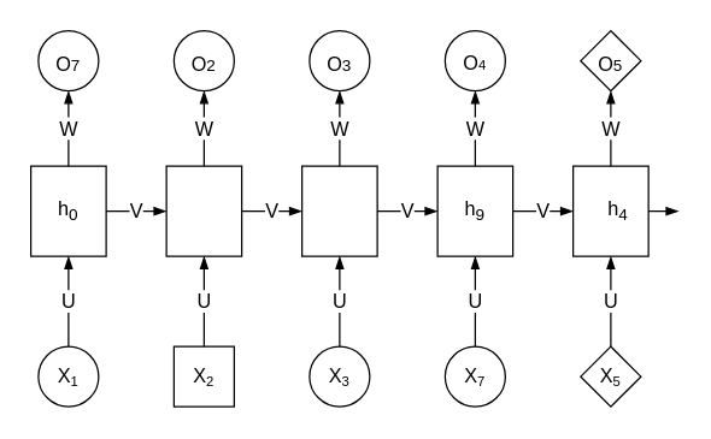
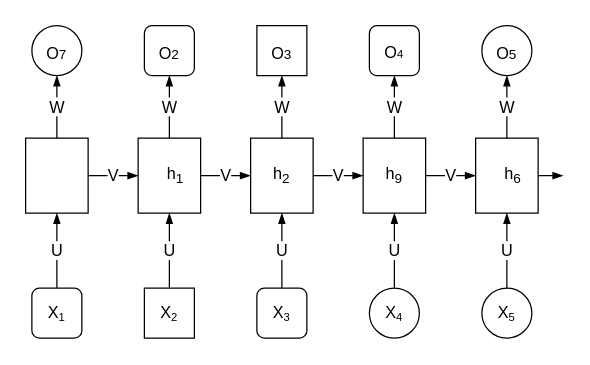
- <mxCell id="35" value="&lt;sub&gt;&lt;span style=&quot;font-size: 13px&quot;&gt;O&lt;/span&gt;&lt;span style=&quot;font-size: 10.833px&quot;&gt;2&lt;/span&gt;&lt;/sub&gt;" style="ellipse;whiteSpace=wrap;html=1;aspect=fixed;fillColor=none;fontSize=13;" parent="33" vertex="1"><mxGeometry x="90" width="40" height="40" as="geometry" /></mxCell>
+ <mxCell id="35" value="&lt;sub&gt;&lt;span style=&quot;font-size: 13px&quot;&gt;O&lt;/span&gt;&lt;span style=&quot;font-size: 10.833px&quot;&gt;2&lt;/span&gt;&lt;/sub&gt;" style="whiteSpace=wrap;html=1;aspect=fixed;fillColor=none;fontSize=13;rounded=1;" parent="33" vertex="1"><mxGeometry x="90" width="40" height="40" as="geometry" /></mxCell>
- <mxCell id="36" value="&lt;sub&gt;&lt;span style=&quot;font-size: 13px&quot;&gt;O&lt;/span&gt;&lt;span style=&quot;font-size: 10.833px&quot;&gt;3&lt;/span&gt;&lt;/sub&gt;" style="ellipse;whiteSpace=wrap;html=1;aspect=fixed;fillColor=none;fontSize=13;" parent="33" vertex="1"><mxGeometry x="180" width="40" height="40" as="geometry" /></mxCell>
+ <mxCell id="36" value="&lt;sub&gt;&lt;span style=&quot;font-size: 13px&quot;&gt;O&lt;/span&gt;&lt;span style=&quot;font-size: 10.833px&quot;&gt;3&lt;/span&gt;&lt;/sub&gt;" style="whiteSpace=wrap;html=1;aspect=fixed;fillColor=none;fontSize=13;rounded=0;" parent="33" vertex="1"><mxGeometry x="180" width="40" height="40" as="geometry" /></mxCell>
- <mxCell id="37" value="&lt;span style=&quot;vertical-align: sub ; font-size: 13px&quot;&gt;O&lt;/span&gt;&lt;span style=&quot;font-size: 10.833px&quot;&gt;&lt;sub&gt;4&lt;/sub&gt;&lt;/span&gt;" style="ellipse;whiteSpace=wrap;html=1;aspect=fixed;fillColor=none;fontSize=13;" parent="33" vertex="1"><mxGeometry x="270" width="40" height="40" as="geometry" /></mxCell>
+ <mxCell id="37" value="&lt;span style=&quot;vertical-align: sub ; font-size: 13px&quot;&gt;O&lt;/span&gt;&lt;span style=&quot;font-size: 10.833px&quot;&gt;&lt;sub&gt;4&lt;/sub&gt;&lt;/span&gt;" style="whiteSpace=wrap;html=1;aspect=fixed;fillColor=none;fontSize=13;rounded=1;" parent="33" vertex="1"><mxGeometry x="270" width="40" height="40" as="geometry" /></mxCell>
- <mxCell id="38" value="&lt;sub&gt;&lt;span style=&quot;font-size: 13px&quot;&gt;O&lt;/span&gt;&lt;span style=&quot;font-size: 10.833px&quot;&gt;5&lt;/span&gt;&lt;/sub&gt;" style="rhombus;whiteSpace=wrap;html=1;aspect=fixed;fillColor=none;fontSize=13;" parent="33" vertex="1"><mxGeometry x="360" width="40" height="40" as="geometry" /></mxCell>
+ <mxCell id="38" value="&lt;sub&gt;&lt;span style=&quot;font-size: 13px&quot;&gt;O&lt;/span&gt;&lt;span style=&quot;font-size: 10.833px&quot;&gt;5&lt;/span&gt;&lt;/sub&gt;" style="ellipse;whiteSpace=wrap;html=1;aspect=fixed;fillColor=none;fontSize=13;" parent="33" vertex="1"><mxGeometry x="360" width="40" height="40" as="geometry" /></mxCell>
- <mxCell id="27" value="h&lt;sub&gt;0&lt;/sub&gt;" style="text;html=1;strokeColor=none;fillColor=none;align=center;verticalAlign=middle;whiteSpace=wrap;rounded=0;fontSize=13;" parent="1" vertex="1"><mxGeometry x="25" y="130" width="40" height="20" as="geometry" /></mxCell>
+ <mxCell id="28" value="h&lt;sub&gt;1&lt;/sub&gt;" style="text;html=1;strokeColor=none;fillColor=none;align=center;verticalAlign=middle;whiteSpace=wrap;rounded=0;fontSize=13;" parent="1" vertex="1"><mxGeometry x="120" y="130" width="40" height="20" as="geometry" /></mxCell>
+ <mxCell id="29" value="h&lt;sub&gt;2&lt;/sub&gt;" style="text;html=1;strokeColor=none;fillColor=none;align=center;verticalAlign=middle;whiteSpace=wrap;rounded=0;fontSize=13;" parent="1" vertex="1"><mxGeometry x="205" y="130" width="40" height="20" as="geometry" /></mxCell>
- <mxCell id="32" value="h&lt;sub&gt;4&lt;/sub&gt;" style="text;html=1;strokeColor=none;fillColor=none;align=center;verticalAlign=middle;whiteSpace=wrap;rounded=0;fontSize=13;" parent="1" vertex="1"><mxGeometry x="390" y="130" width="40" height="20" as="geometry" /></mxCell>
+ <mxCell id="32" value="h&lt;sub&gt;6&lt;/sub&gt;" style="text;html=1;strokeColor=none;fillColor=none;align=center;verticalAlign=middle;whiteSpace=wrap;rounded=0;fontSize=13;" parent="1" vertex="1"><mxGeometry x="390" y="130" width="40" height="20" as="geometry" /></mxCell>
- <mxCell id="22" value="X&lt;span style=&quot;font-size: 10.833px&quot;&gt;&lt;sub&gt;1&lt;/sub&gt;&lt;/span&gt;" style="ellipse;whiteSpace=wrap;html=1;aspect=fixed;fillColor=none;fontSize=13;" parent="21" vertex="1"><mxGeometry width="40" height="40" as="geometry" /></mxCell>
+ <mxCell id="22" value="X&lt;span style=&quot;font-size: 10.833px&quot;&gt;&lt;sub&gt;1&lt;/sub&gt;&lt;/span&gt;" style="whiteSpace=wrap;html=1;aspect=fixed;fillColor=none;fontSize=13;rounded=1;" parent="21" vertex="1"><mxGeometry width="40" height="40" as="geometry" /></mxCell>
- <mxCell id="24" value="X&lt;span style=&quot;font-size: 10.833px&quot;&gt;&lt;sub&gt;3&lt;/sub&gt;&lt;/span&gt;" style="ellipse;whiteSpace=wrap;html=1;aspect=fixed;fillColor=none;fontSize=13;" parent="21" vertex="1"><mxGeometry x="180" width="40" height="40" as="geometry" /></mxCell>
+ <mxCell id="24" value="X&lt;span style=&quot;font-size: 10.833px&quot;&gt;&lt;sub&gt;3&lt;/sub&gt;&lt;/span&gt;" style="whiteSpace=wrap;html=1;aspect=fixed;fillColor=none;fontSize=13;rounded=1;" parent="21" vertex="1"><mxGeometry x="180" width="40" height="40" as="geometry" /></mxCell>
- <mxCell id="25" value="X&lt;span style=&quot;font-size: 10.833px&quot;&gt;&lt;sub&gt;7&lt;/sub&gt;&lt;/span&gt;" style="ellipse;whiteSpace=wrap;html=1;aspect=fixed;fillColor=none;fontSize=13;" parent="21" vertex="1"><mxGeometry x="270" width="40" height="40" as="geometry" /></mxCell>
+ <mxCell id="25" value="X&lt;span style=&quot;font-size: 10.833px&quot;&gt;&lt;sub&gt;4&lt;/sub&gt;&lt;/span&gt;" style="ellipse;whiteSpace=wrap;html=1;aspect=fixed;fillColor=none;fontSize=13;" parent="21" vertex="1"><mxGeometry x="270" width="40" height="40" as="geometry" /></mxCell>
- <mxCell id="26" value="X&lt;span style=&quot;font-size: 10.833px&quot;&gt;&lt;sub&gt;5&lt;/sub&gt;&lt;/span&gt;" style="rhombus;whiteSpace=wrap;html=1;aspect=fixed;fillColor=none;fontSize=13;" parent="21" vertex="1"><mxGeometry x="360" width="40" height="40" as="geometry" /></mxCell>
+ <mxCell id="26" value="X&lt;span style=&quot;font-size: 10.833px&quot;&gt;&lt;sub&gt;5&lt;/sub&gt;&lt;/span&gt;" style="ellipse;whiteSpace=wrap;html=1;aspect=fixed;fillColor=none;fontSize=13;" parent="21" vertex="1"><mxGeometry x="360" width="40" height="40" as="geometry" /></mxCell>
